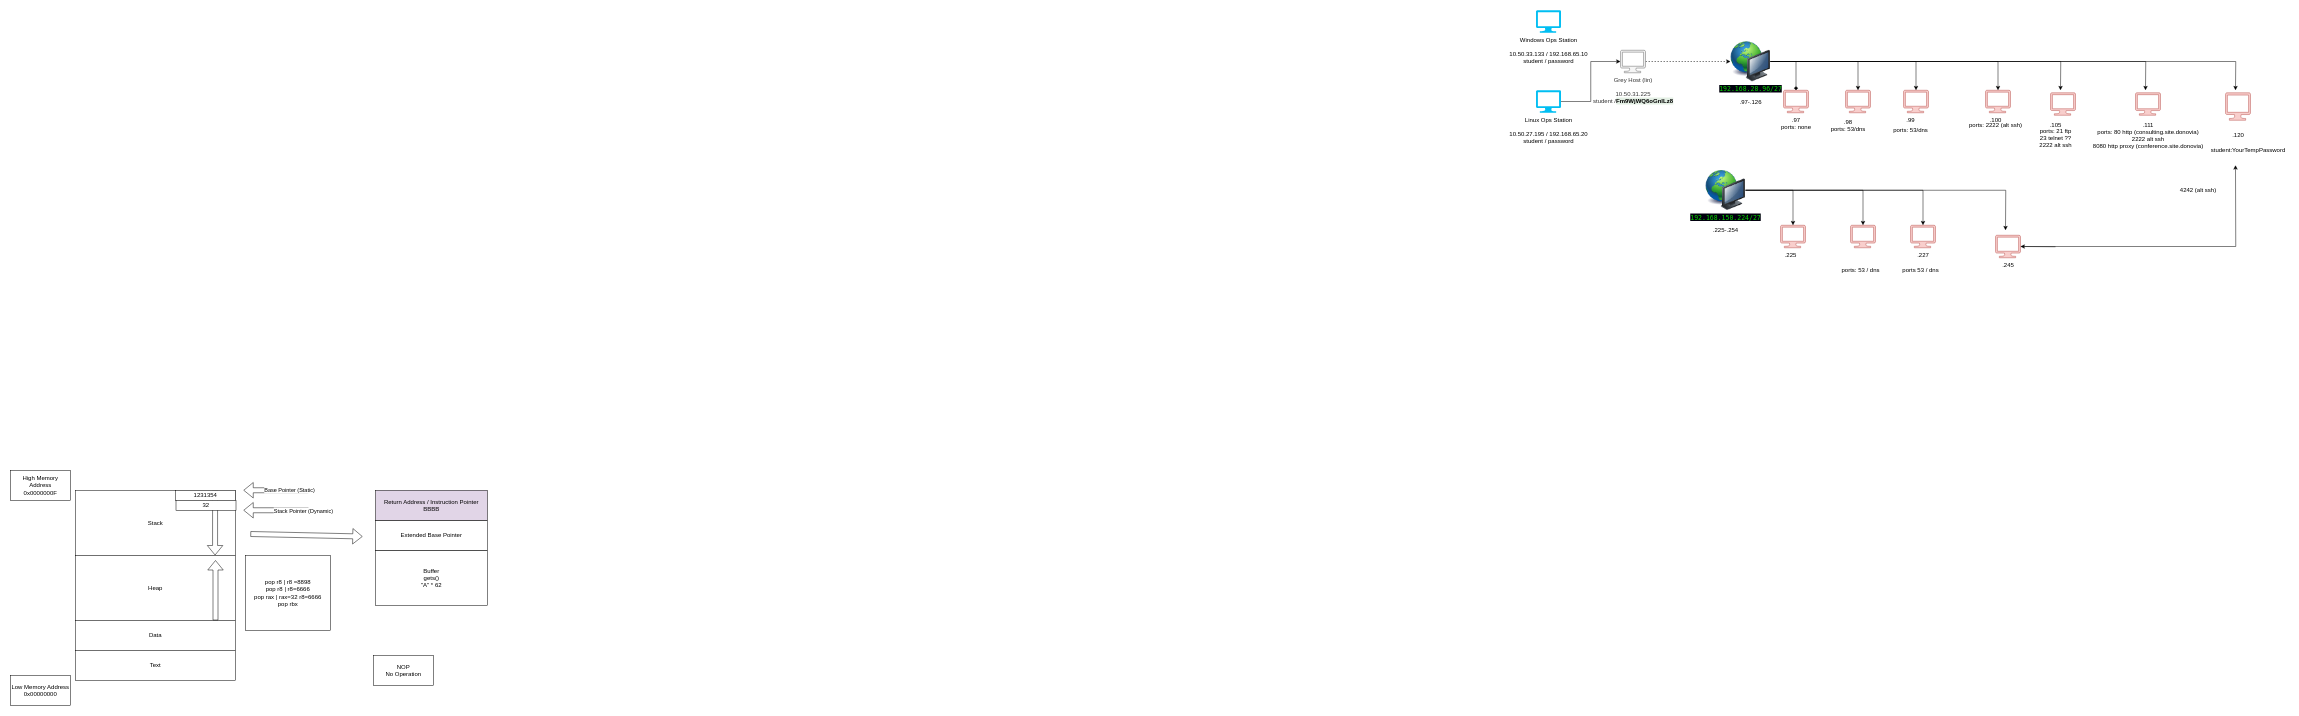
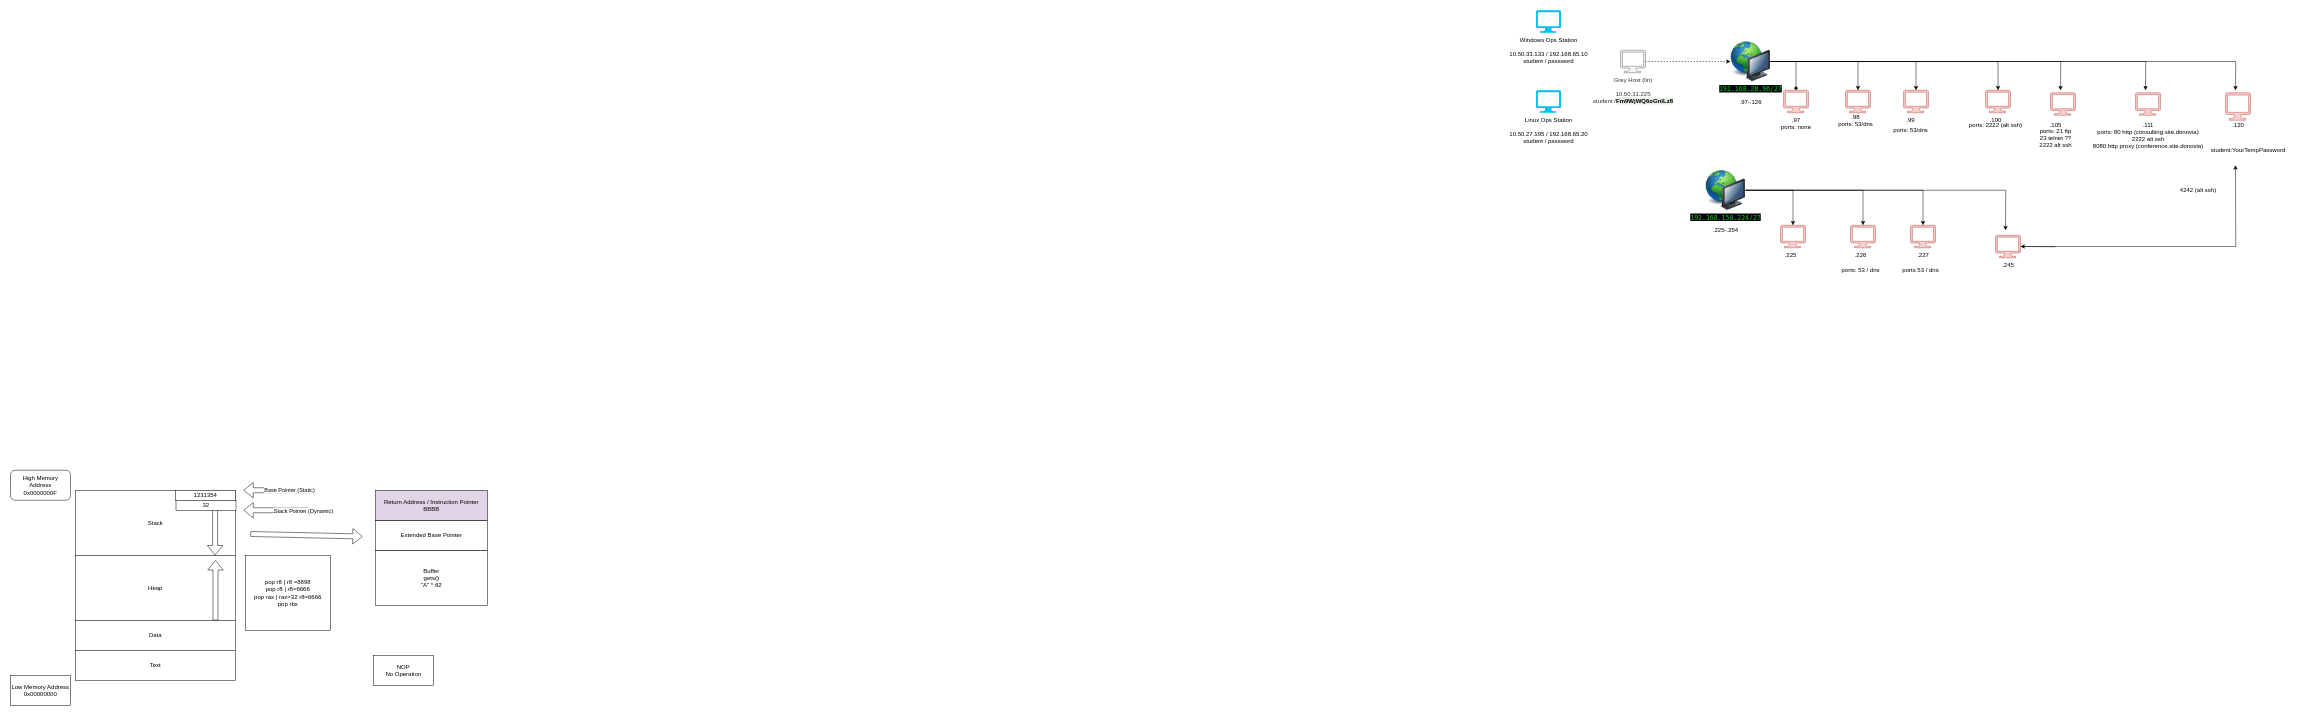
- <mxCell id="2" style="edgeStyle=orthogonalEdgeStyle;rounded=0;orthogonalLoop=1;jettySize=auto;html=1;entryX=0;entryY=0.5;entryDx=0;entryDy=0;entryPerimeter=0;" parent="1" source="3" target="6" edge="1"><mxGeometry relative="1" as="geometry" /></mxCell>
- <mxCell id="61" value=".98&lt;br&gt;ports: 53/dns" style="text;html=1;align=center;verticalAlign=middle;resizable=0;points=[];autosize=1;strokeColor=none;fillColor=none;fontColor=#000000;" parent="1" vertex="1"><mxGeometry x="3655" y="235" width="80" height="30" as="geometry" /></mxCell>
+ <mxCell id="61" value=".98&lt;br&gt;ports: 53/dns" style="text;html=1;align=center;verticalAlign=middle;resizable=0;points=[];autosize=1;strokeColor=none;fillColor=none;fontColor=#000000;" parent="1" vertex="1"><mxGeometry x="3670" y="225" width="80" height="30" as="geometry" /></mxCell>
- <mxCell id="56" value=".120" style="text;html=1;align=center;verticalAlign=middle;resizable=0;points=[];autosize=1;strokeColor=none;fillColor=none;fontColor=#000000;" parent="1" vertex="1"><mxGeometry x="4455" y="260" width="40" height="20" as="geometry" /></mxCell>
+ <mxCell id="56" value=".120" style="text;html=1;align=center;verticalAlign=middle;resizable=0;points=[];autosize=1;strokeColor=none;fillColor=none;fontColor=#000000;" parent="1" vertex="1"><mxGeometry x="4455" y="240" width="40" height="20" as="geometry" /></mxCell>
+ <mxCell id="58" value=".226" style="text;html=1;align=center;verticalAlign=middle;resizable=0;points=[];autosize=1;strokeColor=none;fillColor=none;fontColor=#000000;" parent="1" vertex="1"><mxGeometry x="3700" y="500" width="40" height="20" as="geometry" /></mxCell>
- <mxCell id="31" value="High Memory Address&lt;br&gt;0x0000000F" style="rounded=0;whiteSpace=wrap;html=1;" parent="1" vertex="1"><mxGeometry x="20" y="940" width="120" height="60" as="geometry" /></mxCell>
+ <mxCell id="31" value="High Memory Address&lt;br&gt;0x0000000F" style="whiteSpace=wrap;html=1;rounded=1;" parent="1" vertex="1"><mxGeometry x="20" y="940" width="120" height="60" as="geometry" /></mxCell>
